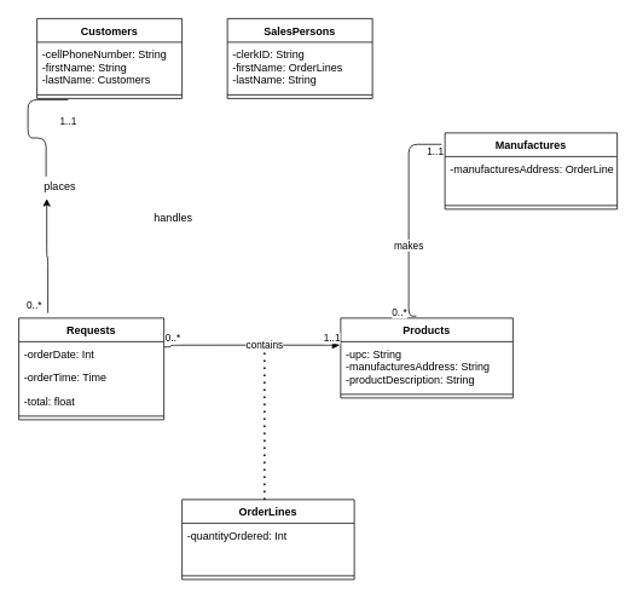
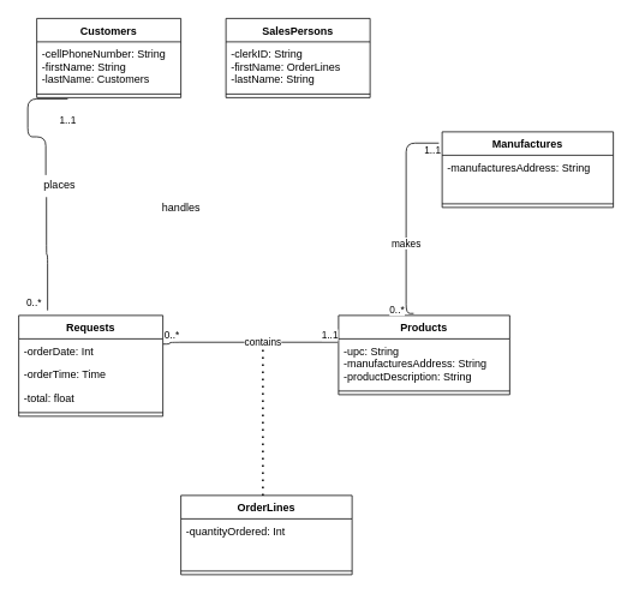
- <mxCell id="16" value="-manufacturesAddress: OrderLines&#10;" style="text;strokeColor=none;fillColor=none;align=left;verticalAlign=top;spacingLeft=4;spacingRight=4;overflow=hidden;rotatable=0;points=[[0,0.5],[1,0.5]];portConstraint=eastwest;" parent="15" vertex="1"><mxGeometry y="26" width="190" height="50" as="geometry" /></mxCell>
+ <mxCell id="16" value="-manufacturesAddress: String&#10;" style="text;strokeColor=none;fillColor=none;align=left;verticalAlign=top;spacingLeft=4;spacingRight=4;overflow=hidden;rotatable=0;points=[[0,0.5],[1,0.5]];portConstraint=eastwest;" parent="15" vertex="1"><mxGeometry y="26" width="190" height="50" as="geometry" /></mxCell>
- <mxCell id="30" value="" style="endArrow=classic;html=1;edgeStyle=orthogonalEdgeStyle;exitX=0.2;exitY=-0.05;exitDx=0;exitDy=0;entryX=0.215;entryY=1.175;entryDx=0;entryDy=0;exitPerimeter=0;entryPerimeter=0;" parent="1" source="2" target="29" edge="1"><mxGeometry relative="1" as="geometry"><mxPoint x="52" y="344.4" as="sourcePoint" /><mxPoint x="74.4" y="109.4" as="targetPoint" /></mxGeometry></mxCell>
+ <mxCell id="30" value="" style="endArrow=none;html=1;edgeStyle=orthogonalEdgeStyle;exitX=0.2;exitY=-0.05;exitDx=0;exitDy=0;entryX=0.215;entryY=1.175;entryDx=0;entryDy=0;exitPerimeter=0;entryPerimeter=0;" parent="1" source="2" target="29" edge="1"><mxGeometry relative="1" as="geometry"><mxPoint x="52" y="344.4" as="sourcePoint" /><mxPoint x="74.4" y="109.4" as="targetPoint" /></mxGeometry></mxCell>
- <mxCell id="28" value="handles" style="text;html=1;align=center;verticalAlign=middle;resizable=0;points=[];autosize=1;strokeColor=none;" parent="1" vertex="1"><mxGeometry x="160" y="230" width="60" height="20" as="geometry" /></mxCell>
+ <mxCell id="28" value="handles" style="text;html=1;align=center;verticalAlign=middle;resizable=0;points=[];autosize=1;strokeColor=none;" parent="1" vertex="1"><mxGeometry x="170" y="220" width="60" height="20" as="geometry" /></mxCell>
- <mxCell id="32" value="" style="endArrow=block;html=1;edgeStyle=orthogonalEdgeStyle;exitX=1.002;exitY=0.223;exitDx=0;exitDy=0;entryX=-0.005;entryY=0.07;entryDx=0;entryDy=0;exitPerimeter=0;entryPerimeter=0;" parent="1" source="3" target="19" edge="1"><mxGeometry relative="1" as="geometry"><mxPoint x="278.41" y="440.276" as="sourcePoint" /><mxPoint x="306.39" y="251" as="targetPoint" /><Array as="points"><mxPoint x="188" y="382" /><mxPoint x="188" y="380" /></Array></mxGeometry></mxCell>
+ <mxCell id="32" value="" style="endArrow=none;html=1;edgeStyle=orthogonalEdgeStyle;exitX=1.002;exitY=0.223;exitDx=0;exitDy=0;entryX=-0.005;entryY=0.07;entryDx=0;entryDy=0;exitPerimeter=0;entryPerimeter=0;" parent="1" source="3" target="19" edge="1"><mxGeometry relative="1" as="geometry"><mxPoint x="278.41" y="440.276" as="sourcePoint" /><mxPoint x="306.39" y="251" as="targetPoint" /><Array as="points"><mxPoint x="188" y="382" /><mxPoint x="188" y="380" /></Array></mxGeometry></mxCell>
